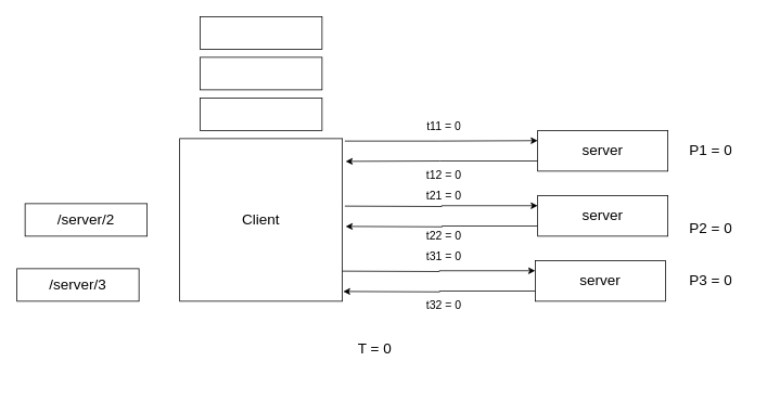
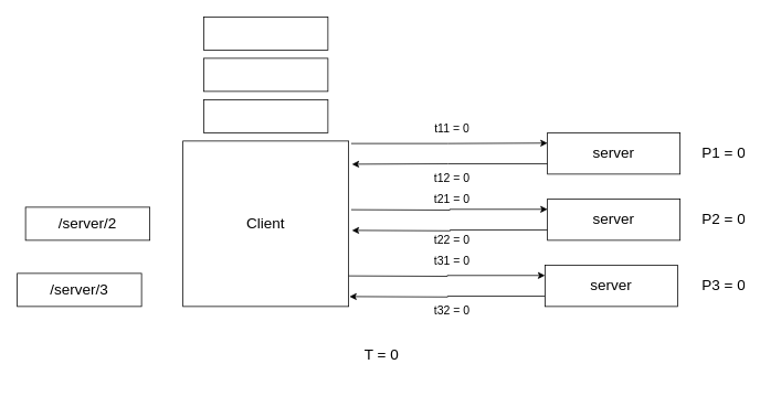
- <mxCell id="25" value="&lt;font style=&quot;font-size: 18px&quot;&gt;P2 = 0&lt;/font&gt;" style="text;html=1;strokeColor=none;fillColor=none;align=center;verticalAlign=middle;whiteSpace=wrap;overflow=hidden;" parent="1" vertex="1"><mxGeometry x="826" y="255" width="94" height="50" as="geometry" /></mxCell>
+ <mxCell id="25" value="&lt;font style=&quot;font-size: 18px&quot;&gt;P2 = 0&lt;/font&gt;" style="text;html=1;strokeColor=none;fillColor=none;align=center;verticalAlign=middle;whiteSpace=wrap;overflow=hidden;" parent="1" vertex="1"><mxGeometry x="826" y="240" width="94" height="50" as="geometry" /></mxCell>
